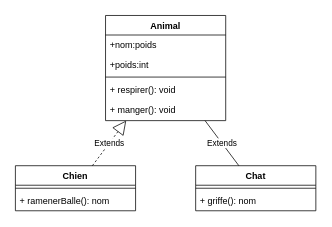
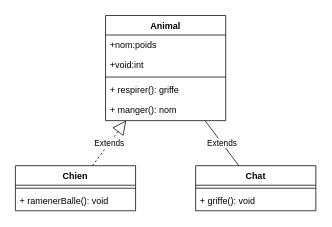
- <mxCell id="4" value="+poids:int" style="text;strokeColor=none;fillColor=none;align=left;verticalAlign=top;spacingLeft=4;spacingRight=4;overflow=hidden;rotatable=0;points=[[0,0.5],[1,0.5]];portConstraint=eastwest;" parent="2" vertex="1"><mxGeometry y="52" width="160" height="26" as="geometry" /></mxCell>
+ <mxCell id="4" value="+void:int" style="text;strokeColor=none;fillColor=none;align=left;verticalAlign=top;spacingLeft=4;spacingRight=4;overflow=hidden;rotatable=0;points=[[0,0.5],[1,0.5]];portConstraint=eastwest;" parent="2" vertex="1"><mxGeometry y="52" width="160" height="26" as="geometry" /></mxCell>
- <mxCell id="6" value="+ respirer(): void" style="text;strokeColor=none;fillColor=none;align=left;verticalAlign=top;spacingLeft=4;spacingRight=4;overflow=hidden;rotatable=0;points=[[0,0.5],[1,0.5]];portConstraint=eastwest;" parent="2" vertex="1"><mxGeometry y="86" width="160" height="26" as="geometry" /></mxCell>
+ <mxCell id="6" value="+ respirer(): griffe" style="text;strokeColor=none;fillColor=none;align=left;verticalAlign=top;spacingLeft=4;spacingRight=4;overflow=hidden;rotatable=0;points=[[0,0.5],[1,0.5]];portConstraint=eastwest;" parent="2" vertex="1"><mxGeometry y="86" width="160" height="26" as="geometry" /></mxCell>
- <mxCell id="7" value="+ manger(): void" style="text;strokeColor=none;fillColor=none;align=left;verticalAlign=top;spacingLeft=4;spacingRight=4;overflow=hidden;rotatable=0;points=[[0,0.5],[1,0.5]];portConstraint=eastwest;" parent="2" vertex="1"><mxGeometry y="112" width="160" height="28" as="geometry" /></mxCell>
+ <mxCell id="7" value="+ manger(): nom" style="text;strokeColor=none;fillColor=none;align=left;verticalAlign=top;spacingLeft=4;spacingRight=4;overflow=hidden;rotatable=0;points=[[0,0.5],[1,0.5]];portConstraint=eastwest;" parent="2" vertex="1"><mxGeometry y="112" width="160" height="28" as="geometry" /></mxCell>
- <mxCell id="10" value="+ ramenerBalle(): nom" style="text;strokeColor=none;fillColor=none;align=left;verticalAlign=top;spacingLeft=4;spacingRight=4;overflow=hidden;rotatable=0;points=[[0,0.5],[1,0.5]];portConstraint=eastwest;" parent="8" vertex="1"><mxGeometry y="34" width="160" height="26" as="geometry" /></mxCell>
+ <mxCell id="10" value="+ ramenerBalle(): void" style="text;strokeColor=none;fillColor=none;align=left;verticalAlign=top;spacingLeft=4;spacingRight=4;overflow=hidden;rotatable=0;points=[[0,0.5],[1,0.5]];portConstraint=eastwest;" parent="8" vertex="1"><mxGeometry y="34" width="160" height="26" as="geometry" /></mxCell>
- <mxCell id="13" value="+ griffe(): nom" style="text;strokeColor=none;fillColor=none;align=left;verticalAlign=top;spacingLeft=4;spacingRight=4;overflow=hidden;rotatable=0;points=[[0,0.5],[1,0.5]];portConstraint=eastwest;" parent="11" vertex="1"><mxGeometry y="34" width="160" height="26" as="geometry" /></mxCell>
+ <mxCell id="13" value="+ griffe(): void" style="text;strokeColor=none;fillColor=none;align=left;verticalAlign=top;spacingLeft=4;spacingRight=4;overflow=hidden;rotatable=0;points=[[0,0.5],[1,0.5]];portConstraint=eastwest;" parent="11" vertex="1"><mxGeometry y="34" width="160" height="26" as="geometry" /></mxCell>
